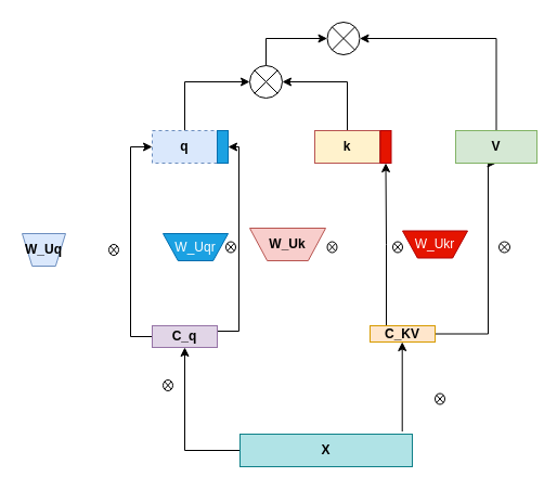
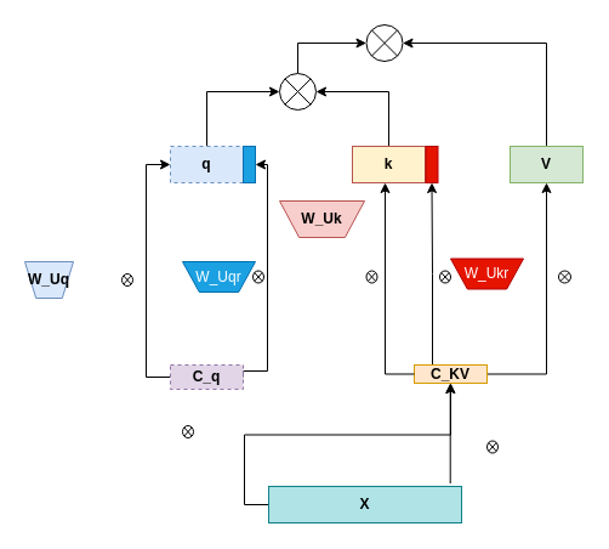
- <mxCell id="10" value="&lt;b&gt;V&lt;/b&gt;" style="rounded=0;whiteSpace=wrap;html=1;fillColor=#d5e8d4;strokeColor=#82b366;" vertex="1" parent="1"><mxGeometry x="420" y="120" width="75" height="30" as="geometry" /></mxCell>
+ <mxCell id="10" value="&lt;b&gt;V&lt;/b&gt;" style="rounded=0;whiteSpace=wrap;html=1;fillColor=#d5e8d4;strokeColor=#82b366;" vertex="1" parent="1"><mxGeometry x="420" y="120" width="60" height="30" as="geometry" /></mxCell>
- <mxCell id="22" value="&lt;b&gt;W_Uk&lt;/b&gt;" style="verticalLabelPosition=middle;verticalAlign=middle;html=1;shape=trapezoid;perimeter=trapezoidPerimeter;whiteSpace=wrap;size=0.23;arcSize=10;flipV=1;labelPosition=center;align=center;fillColor=#f8cecc;strokeColor=#b85450;" vertex="1" parent="1"><mxGeometry x="230" y="210" width="70" height="30" as="geometry" /></mxCell>
+ <mxCell id="22" value="&lt;b&gt;W_Uk&lt;/b&gt;" style="verticalLabelPosition=middle;verticalAlign=middle;html=1;shape=trapezoid;perimeter=trapezoidPerimeter;whiteSpace=wrap;size=0.23;arcSize=10;flipV=1;labelPosition=center;align=center;fillColor=#f8cecc;strokeColor=#b85450;" vertex="1" parent="1"><mxGeometry x="230" y="165" width="70" height="30" as="geometry" /></mxCell>
+ <mxCell id="15" style="edgeStyle=orthogonalEdgeStyle;rounded=0;orthogonalLoop=1;jettySize=auto;html=1;exitX=0;exitY=0.5;exitDx=0;exitDy=0;entryX=0.45;entryY=1;entryDx=0;entryDy=0;entryPerimeter=0;" edge="1" parent="1" source="6" target="8"><mxGeometry relative="1" as="geometry" /></mxCell>
- <mxCell id="25" value="&lt;b&gt;C_q&lt;/b&gt;" style="rounded=0;whiteSpace=wrap;html=1;fillColor=#e1d5e7;strokeColor=#9673a6;" vertex="1" parent="1"><mxGeometry x="140" y="300" width="60" height="20" as="geometry" /></mxCell>
+ <mxCell id="25" value="&lt;b&gt;C_q&lt;/b&gt;" style="rounded=0;whiteSpace=wrap;html=1;fillColor=#e1d5e7;strokeColor=#9673a6;dashed=1;" vertex="1" parent="1"><mxGeometry x="140" y="300" width="60" height="20" as="geometry" /></mxCell>
- <mxCell id="2" style="edgeStyle=orthogonalEdgeStyle;rounded=0;orthogonalLoop=1;jettySize=auto;html=1;exitX=0;exitY=0.5;exitDx=0;exitDy=0;entryX=0.5;entryY=1;entryDx=0;entryDy=0;" edge="1" parent="1" source="3" target="25"><mxGeometry relative="1" as="geometry" /></mxCell>
+ <mxCell id="2" style="edgeStyle=orthogonalEdgeStyle;rounded=0;orthogonalLoop=1;jettySize=auto;html=1;exitX=0;exitY=0.5;exitDx=0;exitDy=0;" edge="1" parent="1" source="3" target="6"><mxGeometry relative="1" as="geometry" /></mxCell>
